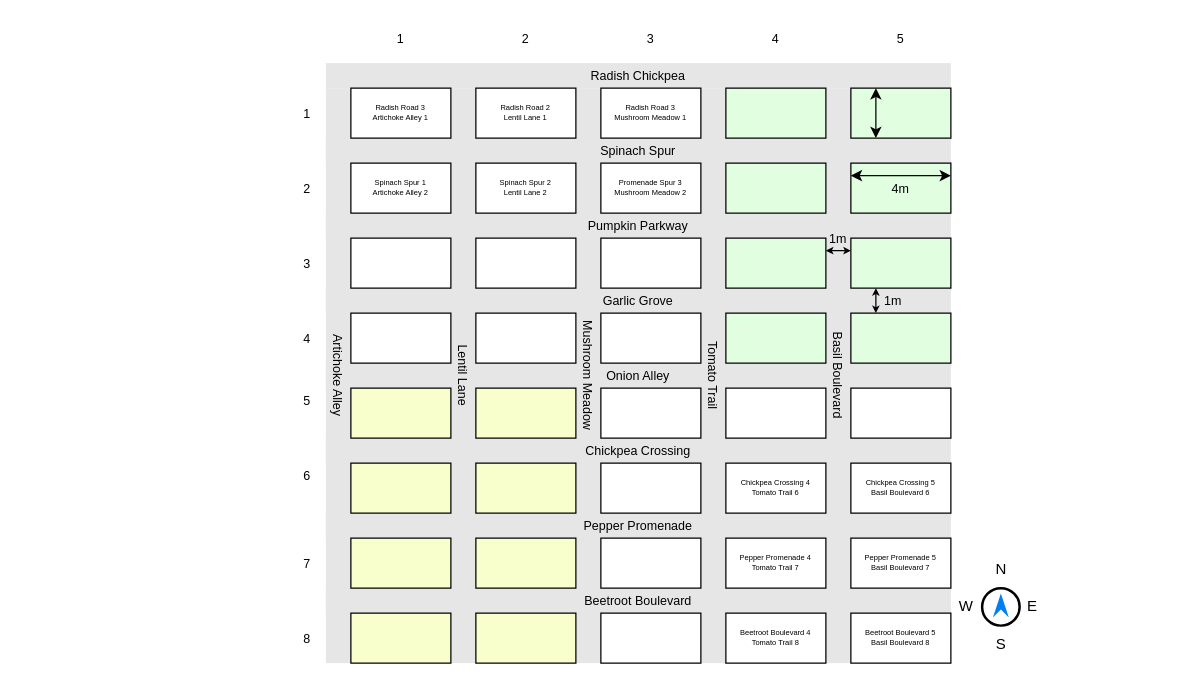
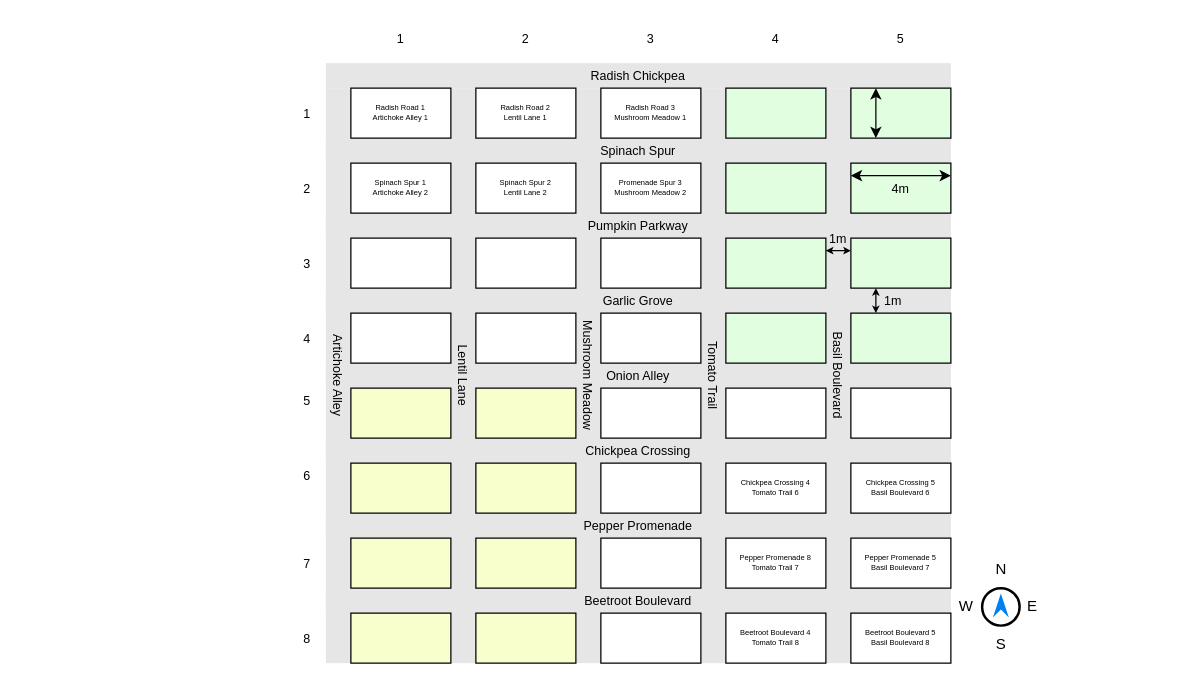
- <mxCell id="80" value="Radish Road 3&lt;div&gt;Artichoke Alley 1&lt;/div&gt;" style="text;html=1;align=center;verticalAlign=middle;whiteSpace=wrap;rounded=0;fontSize=6;spacingLeft=0;" vertex="1" parent="1"><mxGeometry x="280" y="70" width="80" height="40" as="geometry" /></mxCell>
+ <mxCell id="80" value="Radish Road 1&lt;div&gt;Artichoke Alley 1&lt;/div&gt;" style="text;html=1;align=center;verticalAlign=middle;whiteSpace=wrap;rounded=0;fontSize=6;spacingLeft=0;" vertex="1" parent="1"><mxGeometry x="280" y="70" width="80" height="40" as="geometry" /></mxCell>
- <mxCell id="90" value="Pepper Promenade 4&lt;div&gt;Tomato Trail 7&lt;/div&gt;" style="text;html=1;align=center;verticalAlign=middle;whiteSpace=wrap;rounded=0;fontSize=6;spacingLeft=0;" vertex="1" parent="1"><mxGeometry x="580" y="430" width="80" height="40" as="geometry" /></mxCell>
+ <mxCell id="90" value="Pepper Promenade 8&lt;div&gt;Tomato Trail 7&lt;/div&gt;" style="text;html=1;align=center;verticalAlign=middle;whiteSpace=wrap;rounded=0;fontSize=6;spacingLeft=0;" vertex="1" parent="1"><mxGeometry x="580" y="430" width="80" height="40" as="geometry" /></mxCell>
